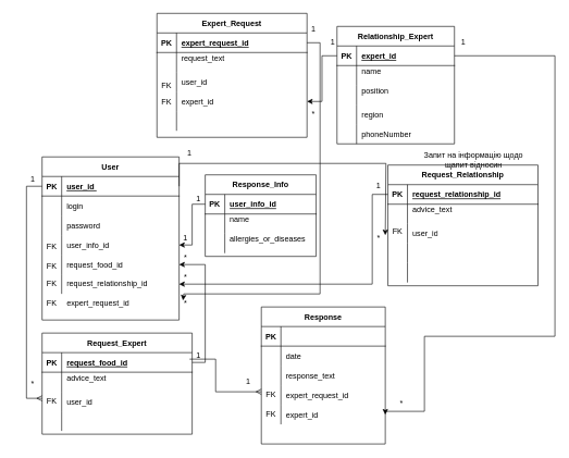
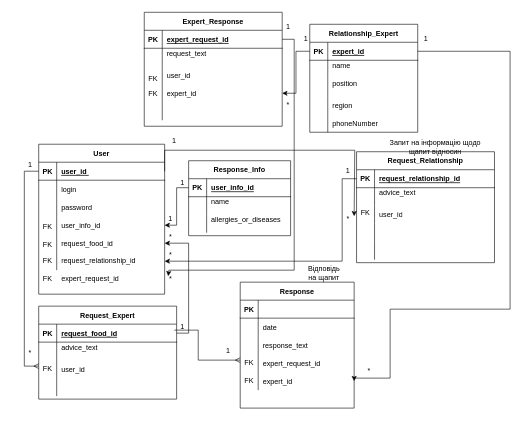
- <mxCell id="37" value="Expert_Request" style="shape=table;startSize=30;container=1;collapsible=1;childLayout=tableLayout;fixedRows=1;rowLines=0;fontStyle=1;align=center;resizeLast=1;" parent="1" vertex="1"><mxGeometry x="240" y="20" width="230" height="190" as="geometry" /></mxCell>
+ <mxCell id="37" value="Expert_Response" style="shape=table;startSize=30;container=1;collapsible=1;childLayout=tableLayout;fixedRows=1;rowLines=0;fontStyle=1;align=center;resizeLast=1;" parent="1" vertex="1"><mxGeometry x="240" y="20" width="230" height="190" as="geometry" /></mxCell>
+ <mxCell id="135" value="Відповідь на щапит" style="text;html=1;strokeColor=none;fillColor=none;align=center;verticalAlign=middle;whiteSpace=wrap;rounded=0;" parent="1" vertex="1"><mxGeometry x="510" y="440" width="60" height="30" as="geometry" /></mxCell>
